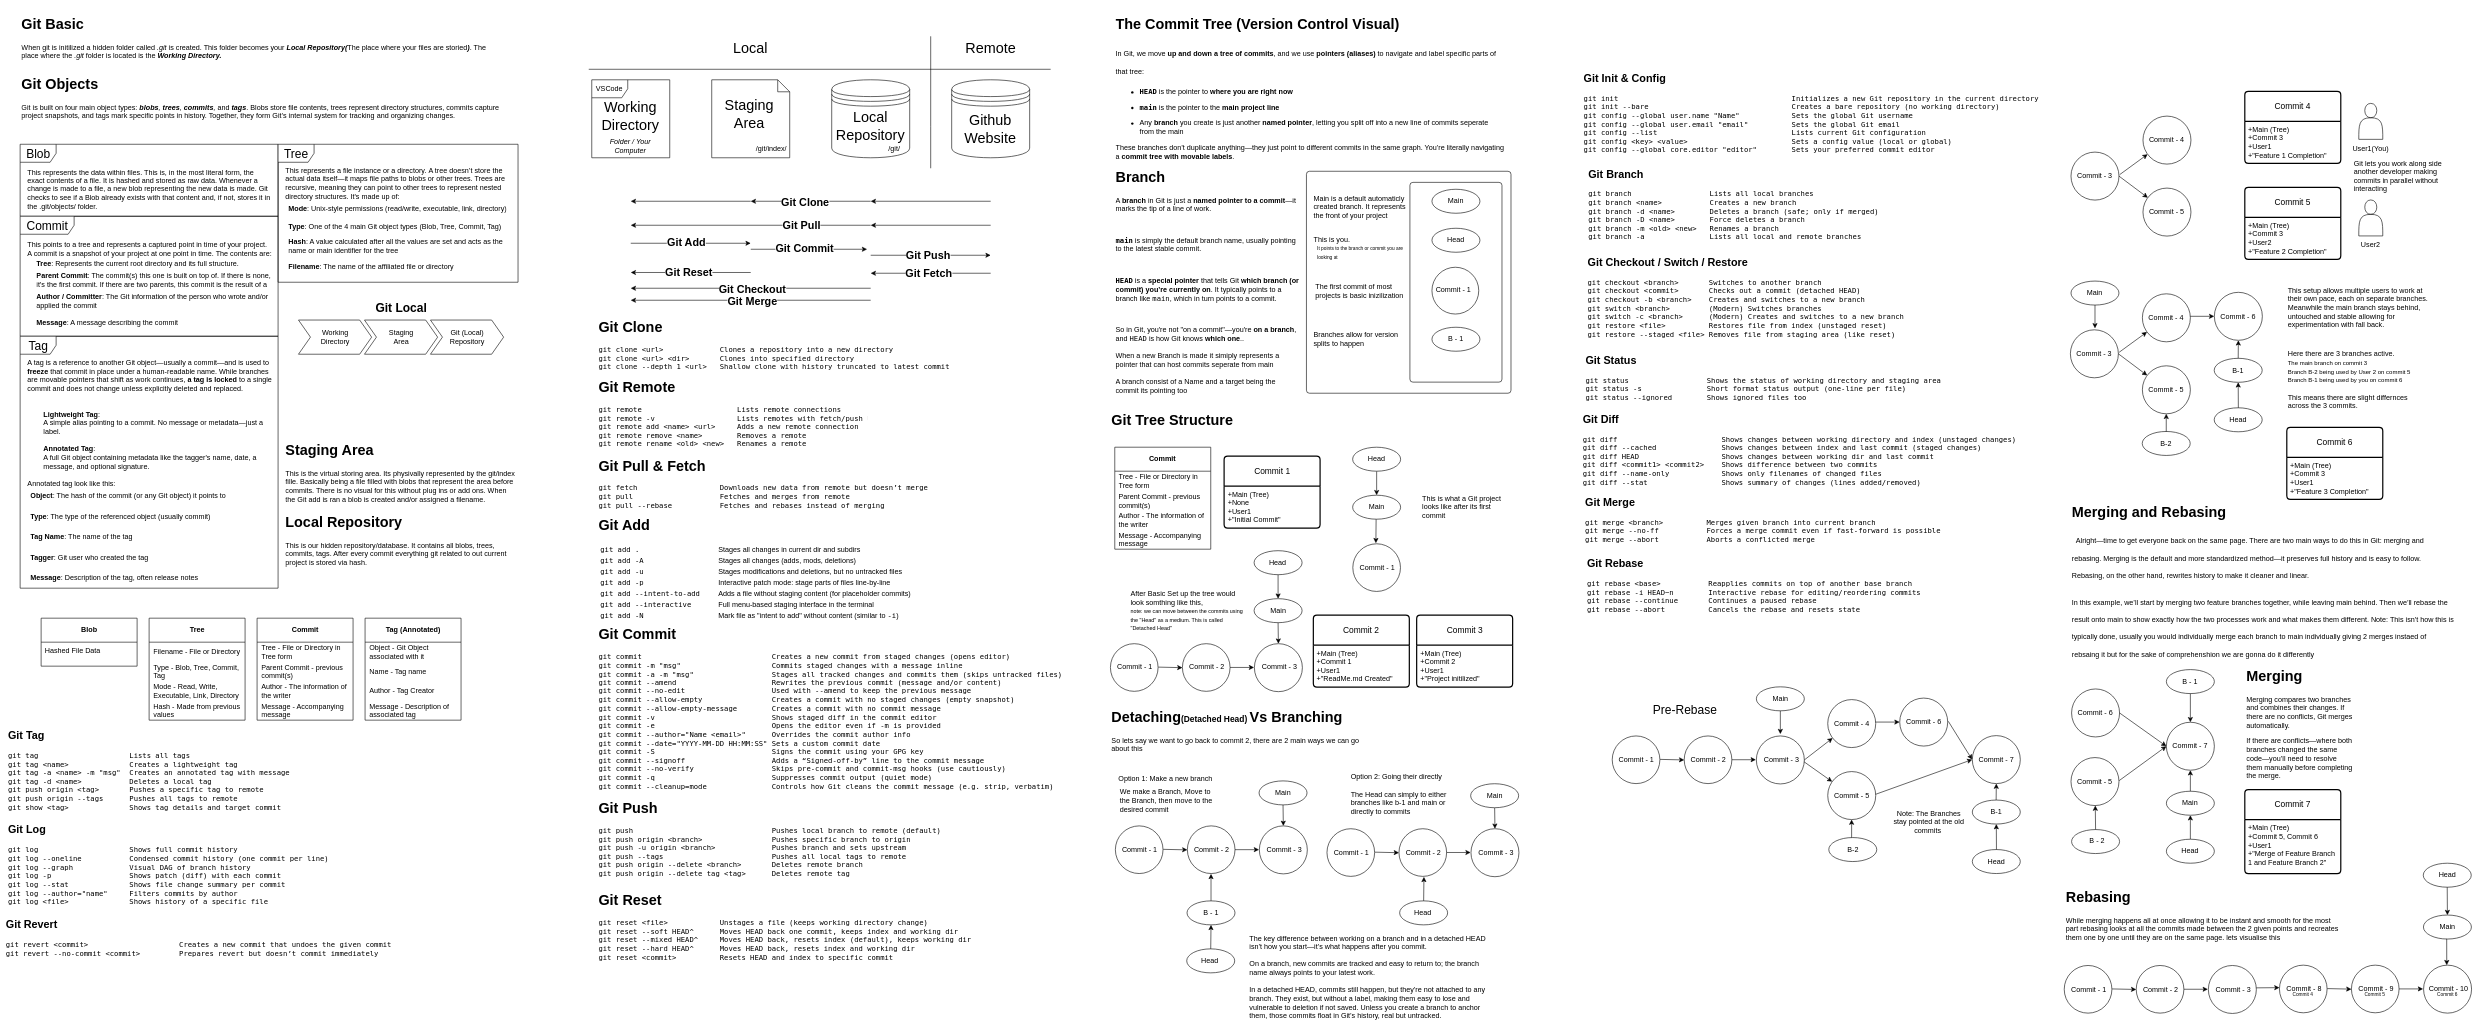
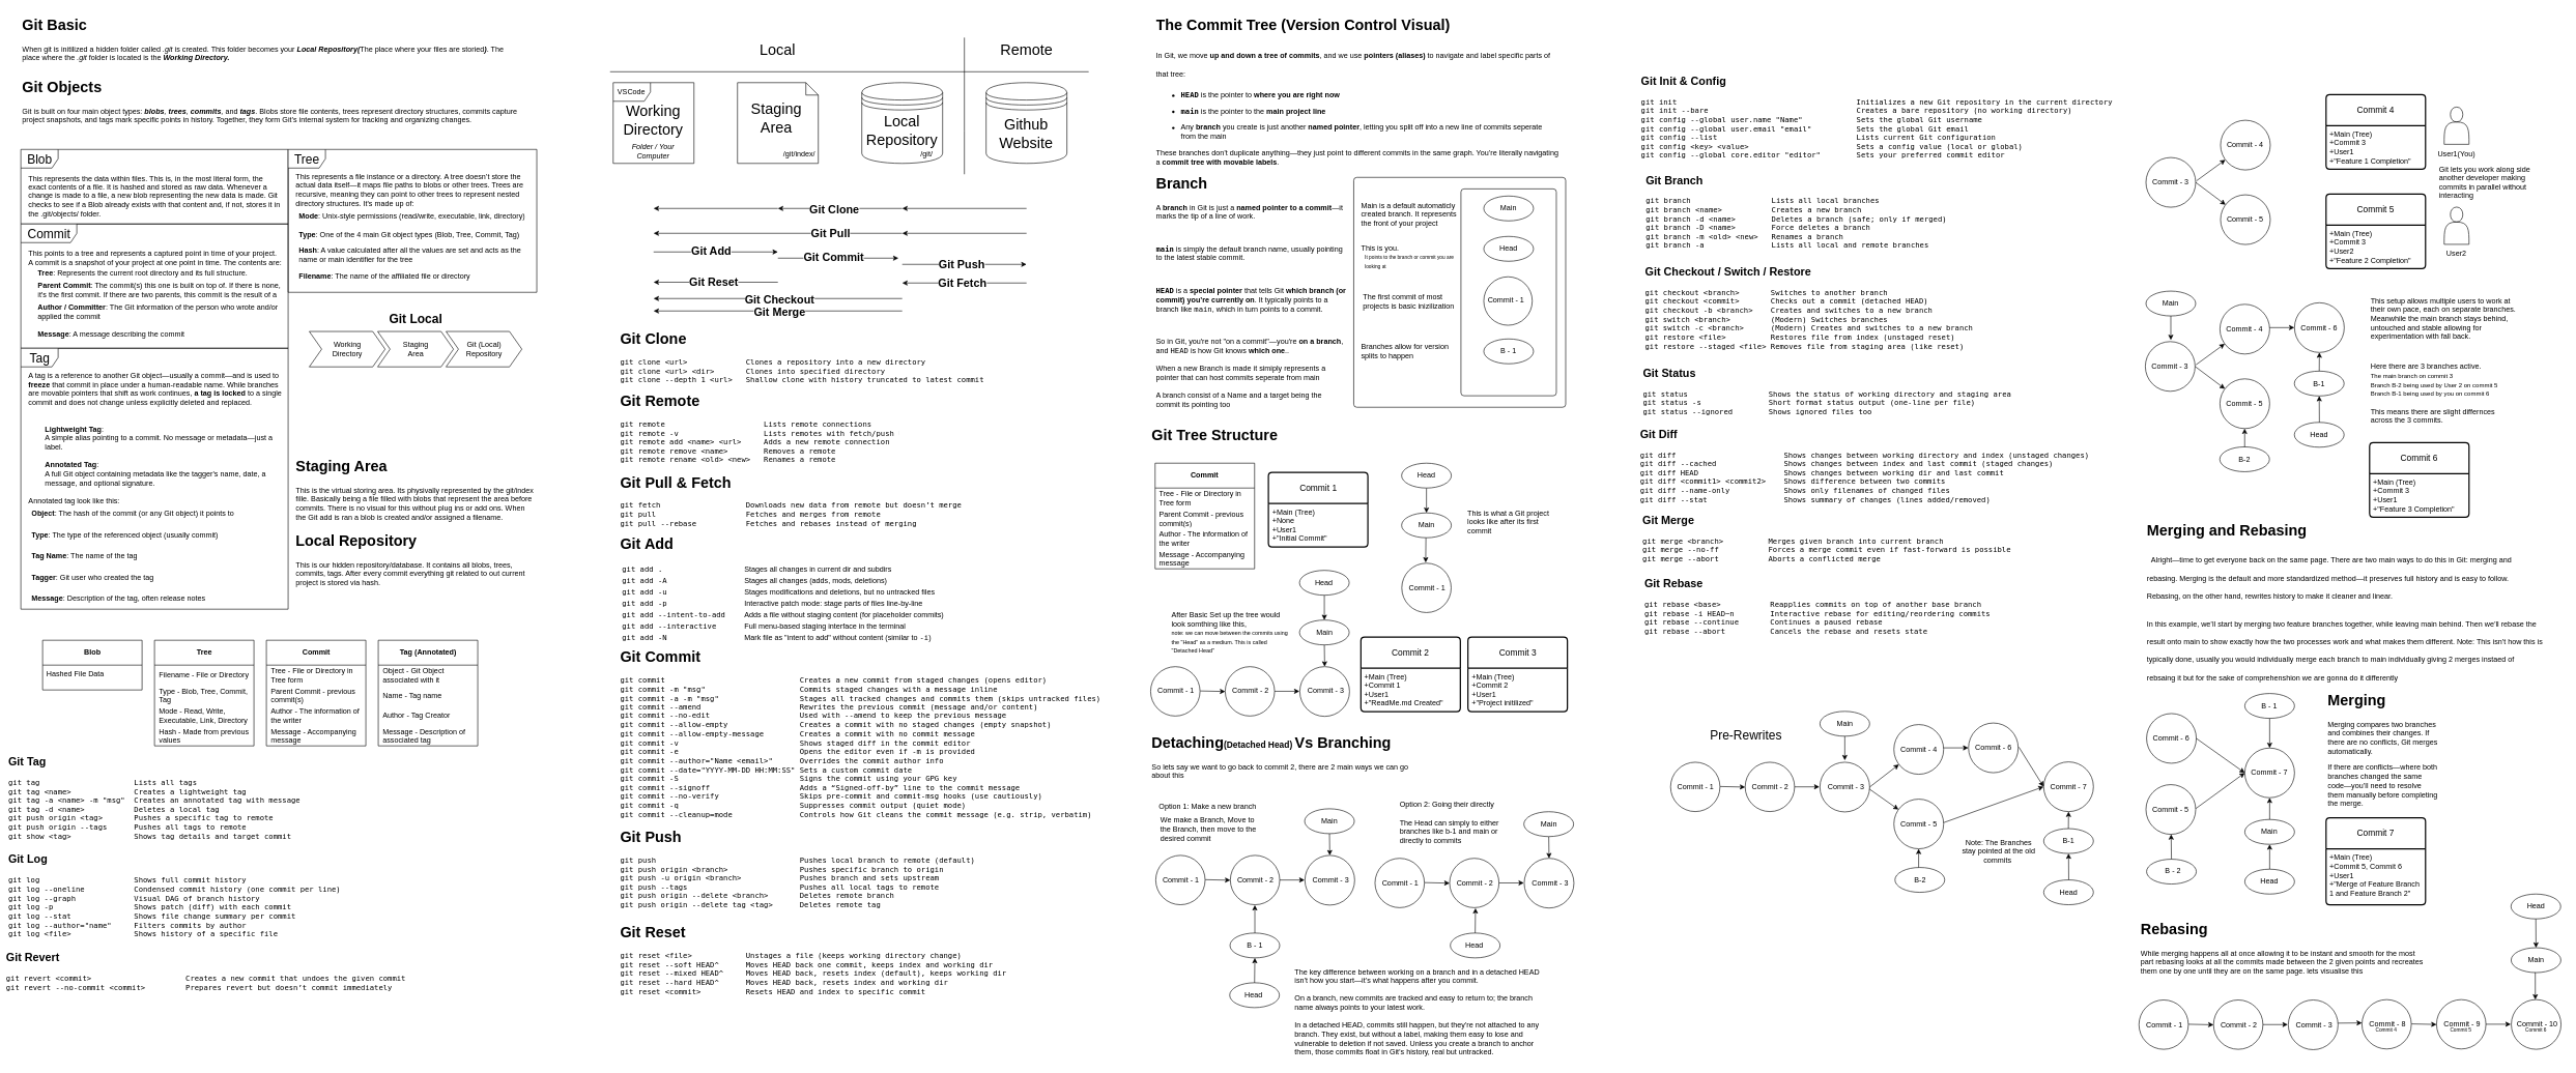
- <mxCell id="192" value="This is what a Git project looks like after its first commit&amp;nbsp;" style="text;html=1;align=left;verticalAlign=middle;whiteSpace=wrap;rounded=0;" vertex="1" parent="1"><mxGeometry x="2368.25" y="800" width="150" height="90" as="geometry" /></mxCell>
+ <mxCell id="192" value="This is what a Git project looks like after its first commit&amp;nbsp;" style="text;html=1;align=left;verticalAlign=middle;whiteSpace=wrap;rounded=0;" vertex="1" parent="1"><mxGeometry x="2358.25" y="795" width="150" height="90" as="geometry" /></mxCell>
- <mxCell id="360" value="&lt;font style=&quot;font-size: 20px;&quot;&gt;Pre-Rebase&lt;/font&gt;" style="text;html=1;align=center;verticalAlign=middle;whiteSpace=wrap;rounded=0;" vertex="1" parent="1"><mxGeometry x="2727.63" y="1166.11" width="160" height="32.08" as="geometry" /></mxCell>
+ <mxCell id="360" value="&lt;font style=&quot;font-size: 20px;&quot;&gt;Pre-Rewrites&lt;/font&gt;" style="text;html=1;align=center;verticalAlign=middle;whiteSpace=wrap;rounded=0;" vertex="1" parent="1"><mxGeometry x="2727.63" y="1166.11" width="160" height="32.08" as="geometry" /></mxCell>
